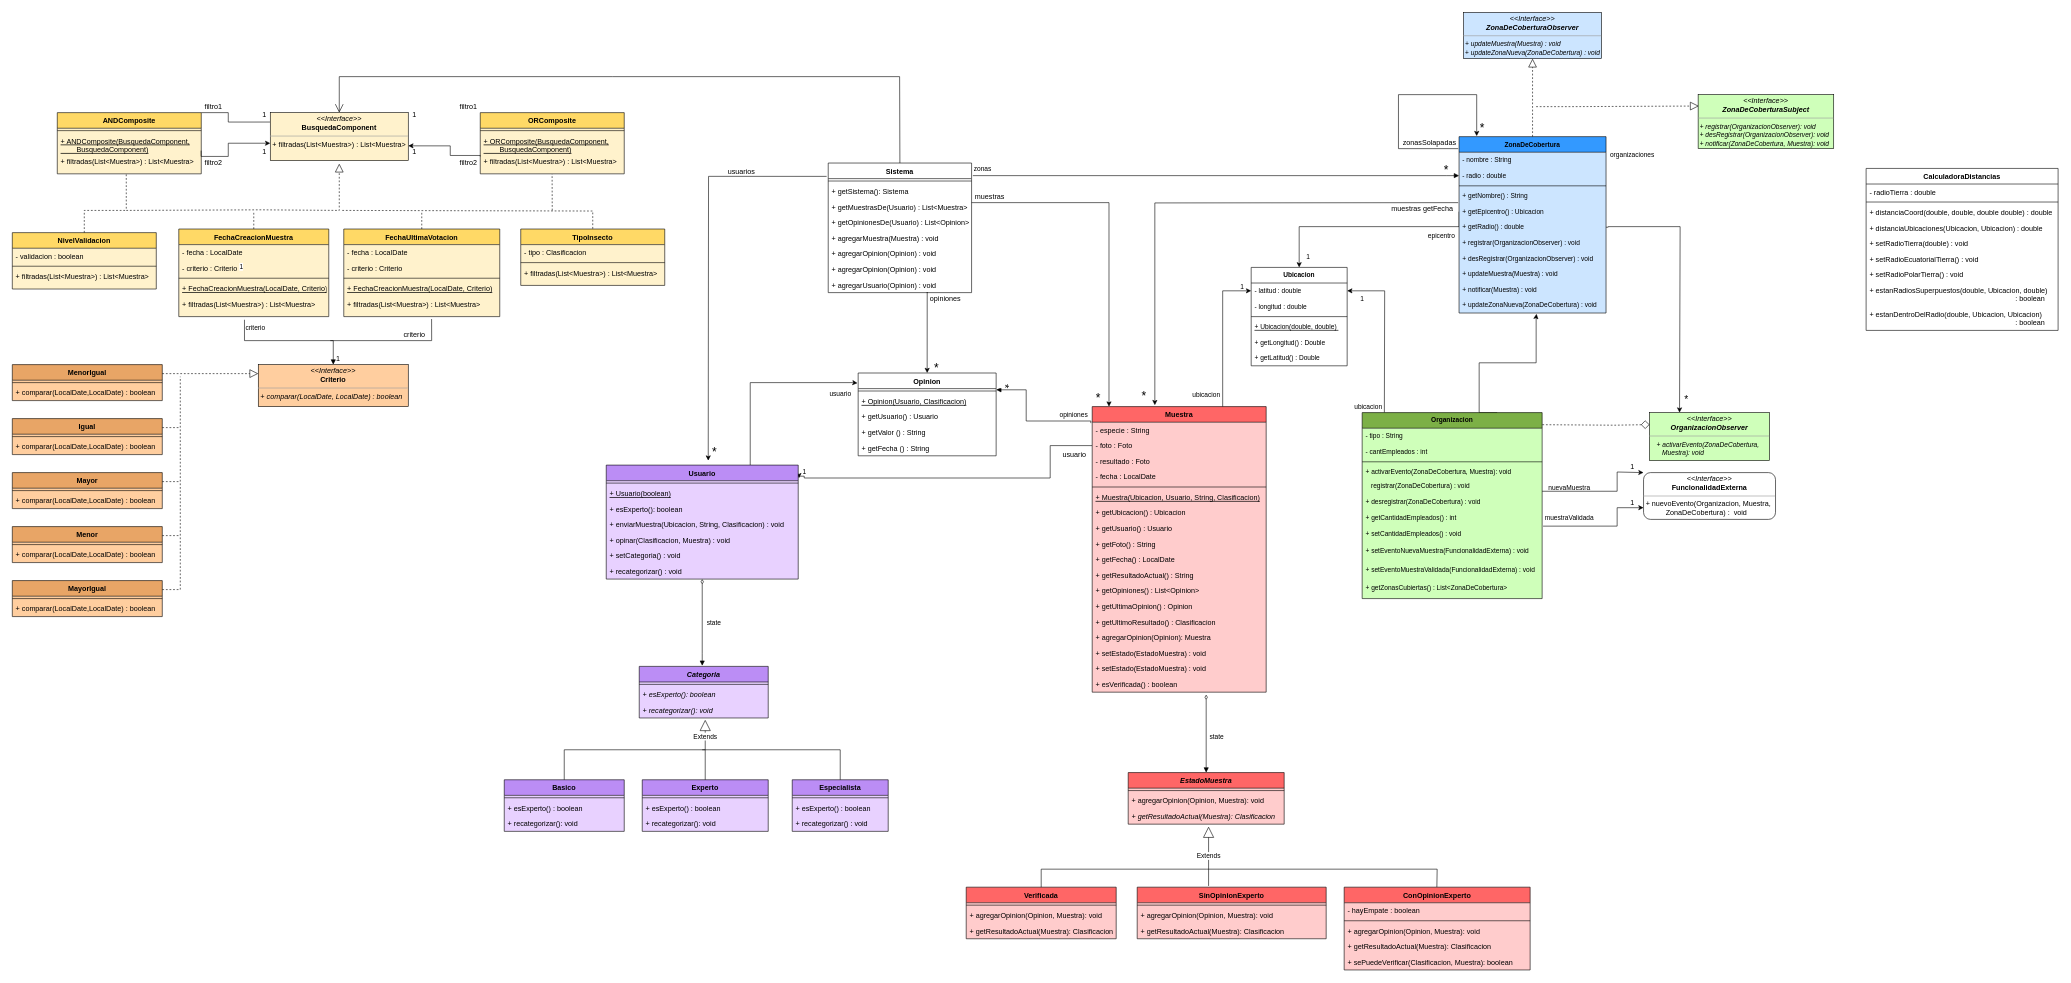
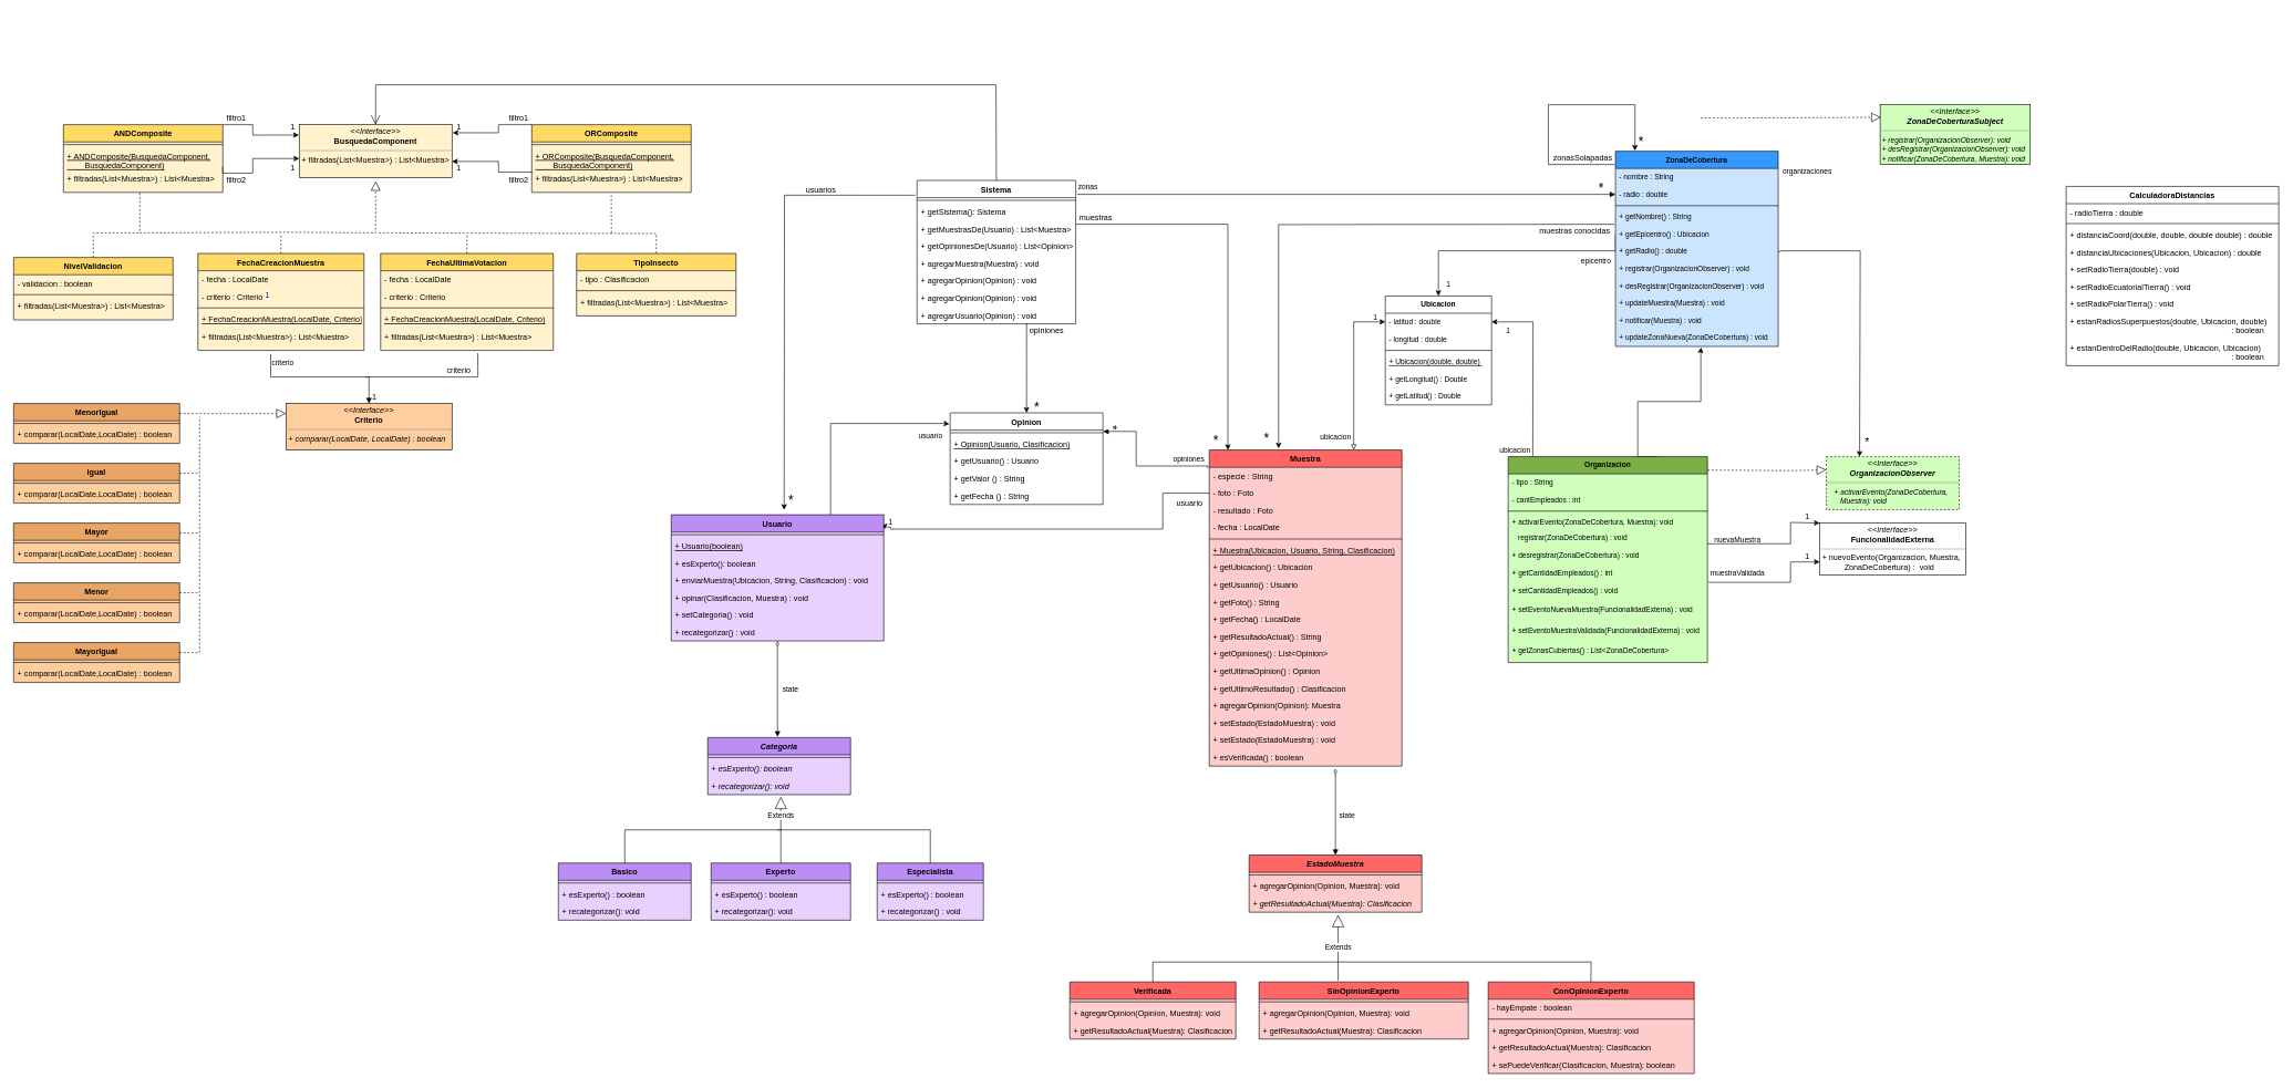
- <mxCell id="150" value="&lt;p style=&quot;margin:0px;margin-top:4px;text-align:center;&quot;&gt;&lt;i&gt;&amp;lt;&amp;lt;Interface&amp;gt;&amp;gt;&lt;br&gt;&lt;b&gt;ZonaDeCoberturaObserver&lt;/b&gt;&lt;/i&gt;&lt;/p&gt;&lt;hr size=&quot;1&quot;&gt;&lt;p style=&quot;margin:0px;margin-left:4px;&quot;&gt;&lt;/p&gt;&lt;span style=&quot;font-size: 11px;&quot;&gt;&lt;i&gt;&amp;nbsp;+ updateMuestra(Muestra) : void&lt;/i&gt;&lt;br&gt;&lt;/span&gt;&lt;span style=&quot;font-size: 11px;&quot;&gt;&amp;nbsp;+ &lt;i&gt;updateZonaNueva(ZonaDeCobertura) : void&lt;/i&gt;&lt;/span&gt;&lt;span style=&quot;font-size: 11px;&quot;&gt;&lt;br&gt;&lt;/span&gt;" style="verticalAlign=top;align=left;overflow=fill;fontSize=12;fontFamily=Helvetica;html=1;fillColor=#CCE5FF;" parent="1" vertex="1"><mxGeometry x="2439" y="20" width="230" height="77" as="geometry" /></mxCell>
- <mxCell id="149" value="" style="endArrow=block;dashed=1;endFill=0;endSize=12;html=1;rounded=0;entryX=0.5;entryY=1;entryDx=0;entryDy=0;exitX=0.5;exitY=0;exitDx=0;exitDy=0;" parent="1" source="120" target="150" edge="1"><mxGeometry width="160" relative="1" as="geometry"><mxPoint x="3000" y="163" as="sourcePoint" /><mxPoint x="2720" y="123" as="targetPoint" /><Array as="points"><mxPoint x="2554" y="167" /></Array></mxGeometry></mxCell>
+ <mxCell id="206" style="edgeStyle=orthogonalEdgeStyle;rounded=0;orthogonalLoop=1;jettySize=auto;html=1;exitX=0;exitY=0;exitDx=0;exitDy=0;entryX=1.004;entryY=0.153;entryDx=0;entryDy=0;entryPerimeter=0;" parent="1" source="202" target="167" edge="1"><mxGeometry relative="1" as="geometry"><mxPoint x="819.54" y="215.91" as="sourcePoint" /><mxPoint x="680" y="216" as="targetPoint" /><Array as="points"><mxPoint x="750" y="187" /><mxPoint x="750" y="200" /><mxPoint x="681" y="200" /></Array></mxGeometry></mxCell>
- <mxCell id="188" style="edgeStyle=orthogonalEdgeStyle;rounded=0;orthogonalLoop=1;jettySize=auto;html=1;entryX=-0.002;entryY=0.196;entryDx=0;entryDy=0;exitX=1;exitY=0;exitDx=0;exitDy=0;entryPerimeter=0;endArrow=none;" parent="1" source="189" target="167" edge="1"><mxGeometry relative="1" as="geometry"><mxPoint x="330" y="250" as="sourcePoint" /><Array as="points"><mxPoint x="380" y="187" /><mxPoint x="380" y="203" /></Array></mxGeometry></mxCell>
+ <mxCell id="188" style="edgeStyle=orthogonalEdgeStyle;rounded=0;orthogonalLoop=1;jettySize=auto;html=1;entryX=-0.002;entryY=0.196;entryDx=0;entryDy=0;exitX=1;exitY=0;exitDx=0;exitDy=0;entryPerimeter=0;" parent="1" source="189" target="167" edge="1"><mxGeometry relative="1" as="geometry"><mxPoint x="330" y="250" as="sourcePoint" /><Array as="points"><mxPoint x="380" y="187" /><mxPoint x="380" y="203" /></Array></mxGeometry></mxCell>
- <mxCell id="77" value="muestras getFecha" style="text;html=1;align=center;verticalAlign=middle;resizable=0;points=[];autosize=1;strokeColor=none;fillColor=none;fontSize=12;" parent="1" vertex="1"><mxGeometry x="2310" y="337" width="120" height="20" as="geometry" /></mxCell>
+ <mxCell id="77" value="muestras conocidas" style="text;html=1;align=center;verticalAlign=middle;resizable=0;points=[];autosize=1;strokeColor=none;fillColor=none;fontSize=12;" parent="1" vertex="1"><mxGeometry x="2310" y="337" width="120" height="20" as="geometry" /></mxCell>
- <mxCell id="68" style="edgeStyle=orthogonalEdgeStyle;rounded=0;orthogonalLoop=1;jettySize=auto;html=1;exitX=0;exitY=0.5;exitDx=0;exitDy=0;fontSize=11;startArrow=classic;startFill=1;endArrow=none;endFill=0;entryX=0.75;entryY=0;entryDx=0;entryDy=0;" parent="1" source="62" target="24" edge="1"><mxGeometry relative="1" as="geometry"><mxPoint x="2000" y="637" as="targetPoint" /></mxGeometry></mxCell>
+ <mxCell id="68" style="edgeStyle=orthogonalEdgeStyle;rounded=0;orthogonalLoop=1;jettySize=auto;html=1;exitX=0;exitY=0.5;exitDx=0;exitDy=0;fontSize=11;startArrow=classic;startFill=1;endArrow=block;endFill=0;entryX=0.75;entryY=0;entryDx=0;entryDy=0;" parent="1" source="62" target="24" edge="1"><mxGeometry relative="1" as="geometry"><mxPoint x="2000" y="637" as="targetPoint" /></mxGeometry></mxCell>
- <mxCell id="137" value="" style="endArrow=diamond;dashed=1;endFill=0;endSize=12;html=1;rounded=0;fontSize=11;entryX=0;entryY=0.25;entryDx=0;entryDy=0;exitX=1.001;exitY=0.065;exitDx=0;exitDy=0;exitPerimeter=0;" parent="1" source="108" target="136" edge="1"><mxGeometry width="160" relative="1" as="geometry"><mxPoint x="2570" y="708" as="sourcePoint" /><mxPoint x="2430.5" y="478" as="targetPoint" /><Array as="points"><mxPoint x="2690.5" y="708" /></Array></mxGeometry></mxCell>
+ <mxCell id="137" value="" style="endArrow=block;dashed=1;endFill=0;endSize=12;html=1;rounded=0;fontSize=11;entryX=0;entryY=0.25;entryDx=0;entryDy=0;exitX=1.001;exitY=0.065;exitDx=0;exitDy=0;exitPerimeter=0;" parent="1" source="108" target="136" edge="1"><mxGeometry width="160" relative="1" as="geometry"><mxPoint x="2570" y="708" as="sourcePoint" /><mxPoint x="2430.5" y="478" as="targetPoint" /><Array as="points"><mxPoint x="2690.5" y="708" /></Array></mxGeometry></mxCell>
- <mxCell id="136" value="&lt;p style=&quot;margin:0px;margin-top:4px;text-align:center;&quot;&gt;&lt;i&gt;&amp;lt;&amp;lt;Interface&amp;gt;&amp;gt;&lt;br&gt;&lt;b&gt;OrganizacionObserver&lt;/b&gt;&lt;/i&gt;&lt;/p&gt;&lt;hr size=&quot;1&quot;&gt;&lt;p style=&quot;margin:0px;margin-left:4px;&quot;&gt;&lt;/p&gt;&lt;i&gt;&lt;span style=&quot;font-size: 11px;&quot;&gt;&amp;nbsp; &amp;nbsp; + activarEvento(ZonaDeCobertura,&lt;/span&gt;&lt;br style=&quot;padding: 0px; margin: 0px; font-size: 11px;&quot;&gt;&lt;span style=&quot;font-size: 11px;&quot;&gt;&amp;nbsp; &amp;nbsp; &amp;nbsp; &amp;nbsp;Muestra): void&lt;/span&gt;&lt;/i&gt;" style="verticalAlign=top;align=left;overflow=fill;fontSize=12;fontFamily=Helvetica;html=1;fillColor=#CFFFBA;" parent="1" vertex="1"><mxGeometry x="2749" y="687" width="200" height="80" as="geometry" /></mxCell>
+ <mxCell id="136" value="&lt;p style=&quot;margin:0px;margin-top:4px;text-align:center;&quot;&gt;&lt;i&gt;&amp;lt;&amp;lt;Interface&amp;gt;&amp;gt;&lt;br&gt;&lt;b&gt;OrganizacionObserver&lt;/b&gt;&lt;/i&gt;&lt;/p&gt;&lt;hr size=&quot;1&quot;&gt;&lt;p style=&quot;margin:0px;margin-left:4px;&quot;&gt;&lt;/p&gt;&lt;i&gt;&lt;span style=&quot;font-size: 11px;&quot;&gt;&amp;nbsp; &amp;nbsp; + activarEvento(ZonaDeCobertura,&lt;/span&gt;&lt;br style=&quot;padding: 0px; margin: 0px; font-size: 11px;&quot;&gt;&lt;span style=&quot;font-size: 11px;&quot;&gt;&amp;nbsp; &amp;nbsp; &amp;nbsp; &amp;nbsp;Muestra): void&lt;/span&gt;&lt;/i&gt;" style="verticalAlign=top;align=left;overflow=fill;fontSize=12;fontFamily=Helvetica;html=1;fillColor=#CFFFBA;dashed=1;" parent="1" vertex="1"><mxGeometry x="2749" y="687" width="200" height="80" as="geometry" /></mxCell>
- <mxCell id="138" value="&lt;p style=&quot;margin:0px;margin-top:4px;text-align:center;&quot;&gt;&lt;i&gt;&amp;lt;&amp;lt;Interface&amp;gt;&amp;gt;&lt;/i&gt;&lt;br&gt;&lt;b&gt;FuncionalidadExterna&lt;/b&gt;&lt;/p&gt;&lt;hr size=&quot;1&quot;&gt;&lt;p style=&quot;margin:0px;margin-left:4px;&quot;&gt;+ nuevoEvento(Organizacion,&amp;nbsp;&lt;span style=&quot;background-color: initial;&quot;&gt;Muestra,&lt;/span&gt;&lt;/p&gt;&lt;p style=&quot;margin:0px;margin-left:4px;&quot;&gt;&lt;span style=&quot;background-color: initial;&quot;&gt;&amp;nbsp; &amp;nbsp; &amp;nbsp; &amp;nbsp; &amp;nbsp; ZonaDeCobertura) :&amp;nbsp; void&lt;/span&gt;&lt;/p&gt;" style="verticalAlign=top;align=left;overflow=fill;fontSize=12;fontFamily=Helvetica;html=1;rounded=1;" parent="1" vertex="1"><mxGeometry x="2739" y="787" width="220" height="78" as="geometry" /></mxCell>
+ <mxCell id="138" value="&lt;p style=&quot;margin:0px;margin-top:4px;text-align:center;&quot;&gt;&lt;i&gt;&amp;lt;&amp;lt;Interface&amp;gt;&amp;gt;&lt;/i&gt;&lt;br&gt;&lt;b&gt;FuncionalidadExterna&lt;/b&gt;&lt;/p&gt;&lt;hr size=&quot;1&quot;&gt;&lt;p style=&quot;margin:0px;margin-left:4px;&quot;&gt;+ nuevoEvento(Organizacion,&amp;nbsp;&lt;span style=&quot;background-color: initial;&quot;&gt;Muestra,&lt;/span&gt;&lt;/p&gt;&lt;p style=&quot;margin:0px;margin-left:4px;&quot;&gt;&lt;span style=&quot;background-color: initial;&quot;&gt;&amp;nbsp; &amp;nbsp; &amp;nbsp; &amp;nbsp; &amp;nbsp; ZonaDeCobertura) :&amp;nbsp; void&lt;/span&gt;&lt;/p&gt;" style="verticalAlign=top;align=left;overflow=fill;fontSize=12;fontFamily=Helvetica;html=1;" parent="1" vertex="1"><mxGeometry x="2739" y="787" width="220" height="78" as="geometry" /></mxCell>
